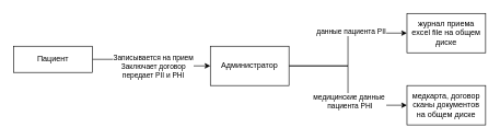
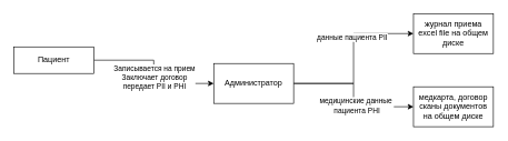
- <mxCell id="9" value="Администратор" style="rounded=0;whiteSpace=wrap;html=1;" vertex="1" parent="1"><mxGeometry x="320" y="70" width="120" height="60" as="geometry" /></mxCell>
+ <mxCell id="9" value="Администратор" style="rounded=0;whiteSpace=wrap;html=1;" vertex="1" parent="1"><mxGeometry x="320" y="95" width="120" height="60" as="geometry" /></mxCell>
